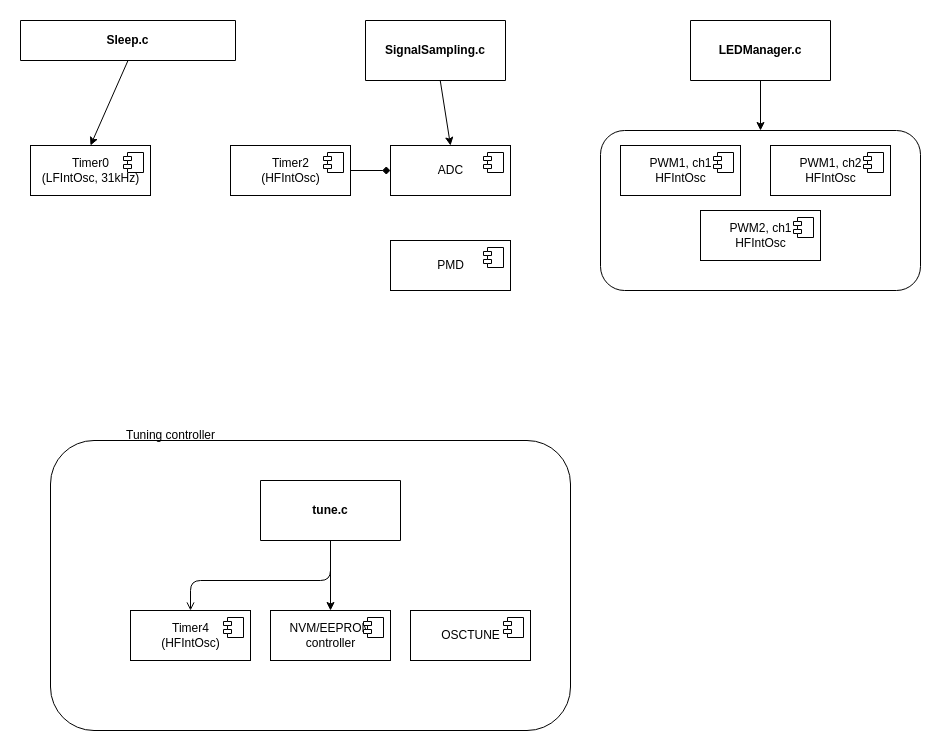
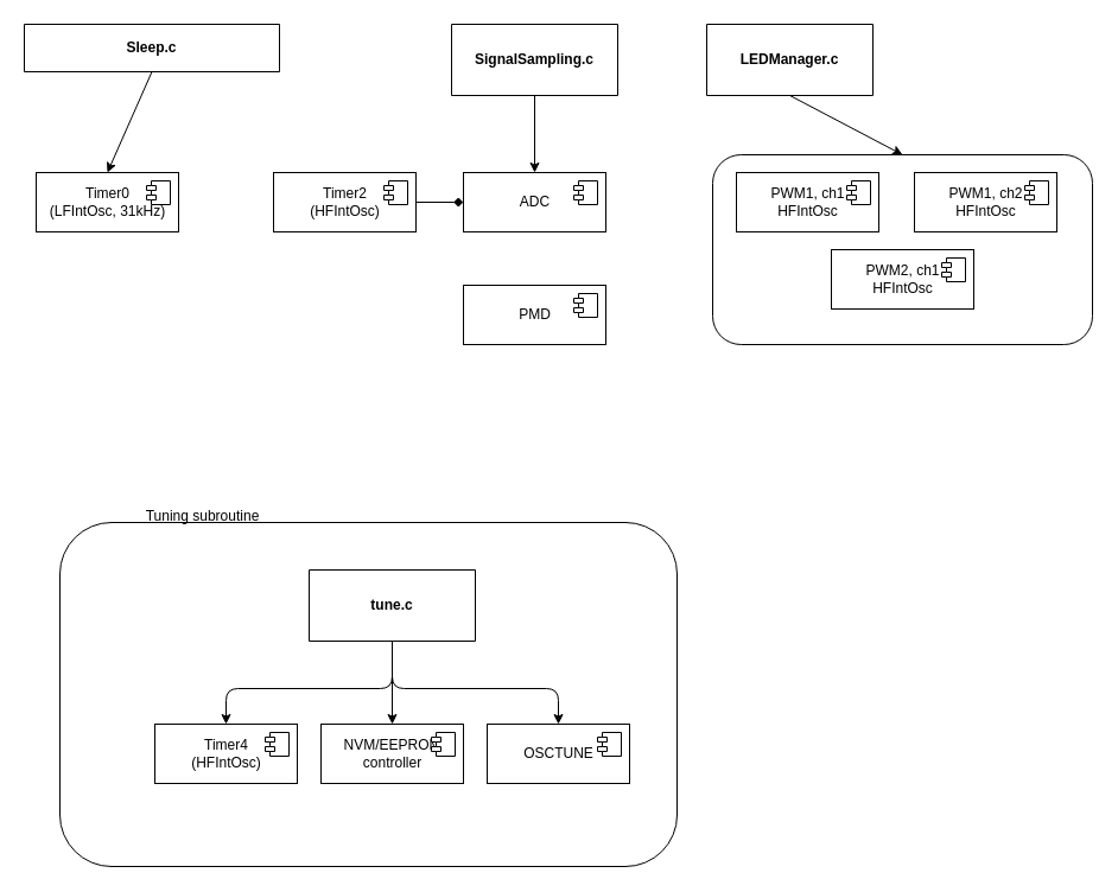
- <mxCell id="3" value="&lt;b&gt;SignalSampling.c&lt;/b&gt;" style="swimlane;fontStyle=0;childLayout=stackLayout;horizontal=1;startSize=120;horizontalStack=0;resizeParent=1;resizeParentMax=0;resizeLast=0;collapsible=0;marginBottom=0;whiteSpace=wrap;html=1;movable=1;resizable=1;rotatable=1;deletable=1;editable=1;connectable=1;" vertex="1" parent="1"><mxGeometry x="365" y="20" width="140" height="60" as="geometry" /></mxCell>
+ <mxCell id="3" value="&lt;b&gt;SignalSampling.c&lt;/b&gt;" style="swimlane;fontStyle=0;childLayout=stackLayout;horizontal=1;startSize=120;horizontalStack=0;resizeParent=1;resizeParentMax=0;resizeLast=0;collapsible=0;marginBottom=0;whiteSpace=wrap;html=1;movable=1;resizable=1;rotatable=1;deletable=1;editable=1;connectable=1;" vertex="1" parent="1"><mxGeometry x="380" y="20" width="140" height="60" as="geometry" /></mxCell>
- <mxCell id="10" value="&lt;b&gt;LEDManager.c&lt;/b&gt;" style="swimlane;fontStyle=0;childLayout=stackLayout;horizontal=1;startSize=120;horizontalStack=0;resizeParent=1;resizeParentMax=0;resizeLast=0;collapsible=0;marginBottom=0;whiteSpace=wrap;html=1;movable=1;resizable=1;rotatable=1;deletable=1;editable=1;connectable=1;" vertex="1" parent="1"><mxGeometry x="690" y="20" width="140" height="60" as="geometry" /></mxCell>
+ <mxCell id="10" value="&lt;b&gt;LEDManager.c&lt;/b&gt;" style="swimlane;fontStyle=0;childLayout=stackLayout;horizontal=1;startSize=120;horizontalStack=0;resizeParent=1;resizeParentMax=0;resizeLast=0;collapsible=0;marginBottom=0;whiteSpace=wrap;html=1;movable=1;resizable=1;rotatable=1;deletable=1;editable=1;connectable=1;" vertex="1" parent="1"><mxGeometry x="595" y="20" width="140" height="60" as="geometry" /></mxCell>
- <mxCell id="28" value="Tuning controller" style="text;html=1;align=center;verticalAlign=middle;resizable=0;points=[];autosize=1;strokeColor=none;fillColor=none;" vertex="1" parent="1"><mxGeometry x="110" y="420" width="120" height="30" as="geometry" /></mxCell>
+ <mxCell id="28" value="Tuning subroutine" style="text;html=1;align=center;verticalAlign=middle;resizable=0;points=[];autosize=1;strokeColor=none;fillColor=none;" vertex="1" parent="1"><mxGeometry x="110" y="420" width="120" height="30" as="geometry" /></mxCell>
+ <mxCell id="32" value="" style="edgeStyle=none;html=1;exitX=0.5;exitY=1;exitDx=0;exitDy=0;entryX=0.5;entryY=0;entryDx=0;entryDy=0;" edge="1" parent="1" source="26" target="24"><mxGeometry relative="1" as="geometry"><mxPoint x="340" y="620" as="targetPoint" /><mxPoint x="340" y="550" as="sourcePoint" /><Array as="points"><mxPoint x="330" y="580" /><mxPoint x="470" y="580" /></Array></mxGeometry></mxCell>
- <mxCell id="33" value="" style="edgeStyle=none;html=1;exitX=0.5;exitY=1;exitDx=0;exitDy=0;entryX=0.5;entryY=0;entryDx=0;entryDy=0;endArrow=open;" edge="1" parent="1" source="26" target="20"><mxGeometry relative="1" as="geometry"><mxPoint x="480" y="620" as="targetPoint" /><mxPoint x="340" y="550" as="sourcePoint" /><Array as="points"><mxPoint x="330" y="580" /><mxPoint x="190" y="580" /></Array></mxGeometry></mxCell>
+ <mxCell id="33" value="" style="edgeStyle=none;html=1;exitX=0.5;exitY=1;exitDx=0;exitDy=0;entryX=0.5;entryY=0;entryDx=0;entryDy=0;" edge="1" parent="1" source="26" target="20"><mxGeometry relative="1" as="geometry"><mxPoint x="480" y="620" as="targetPoint" /><mxPoint x="340" y="550" as="sourcePoint" /><Array as="points"><mxPoint x="330" y="580" /><mxPoint x="190" y="580" /></Array></mxGeometry></mxCell>
